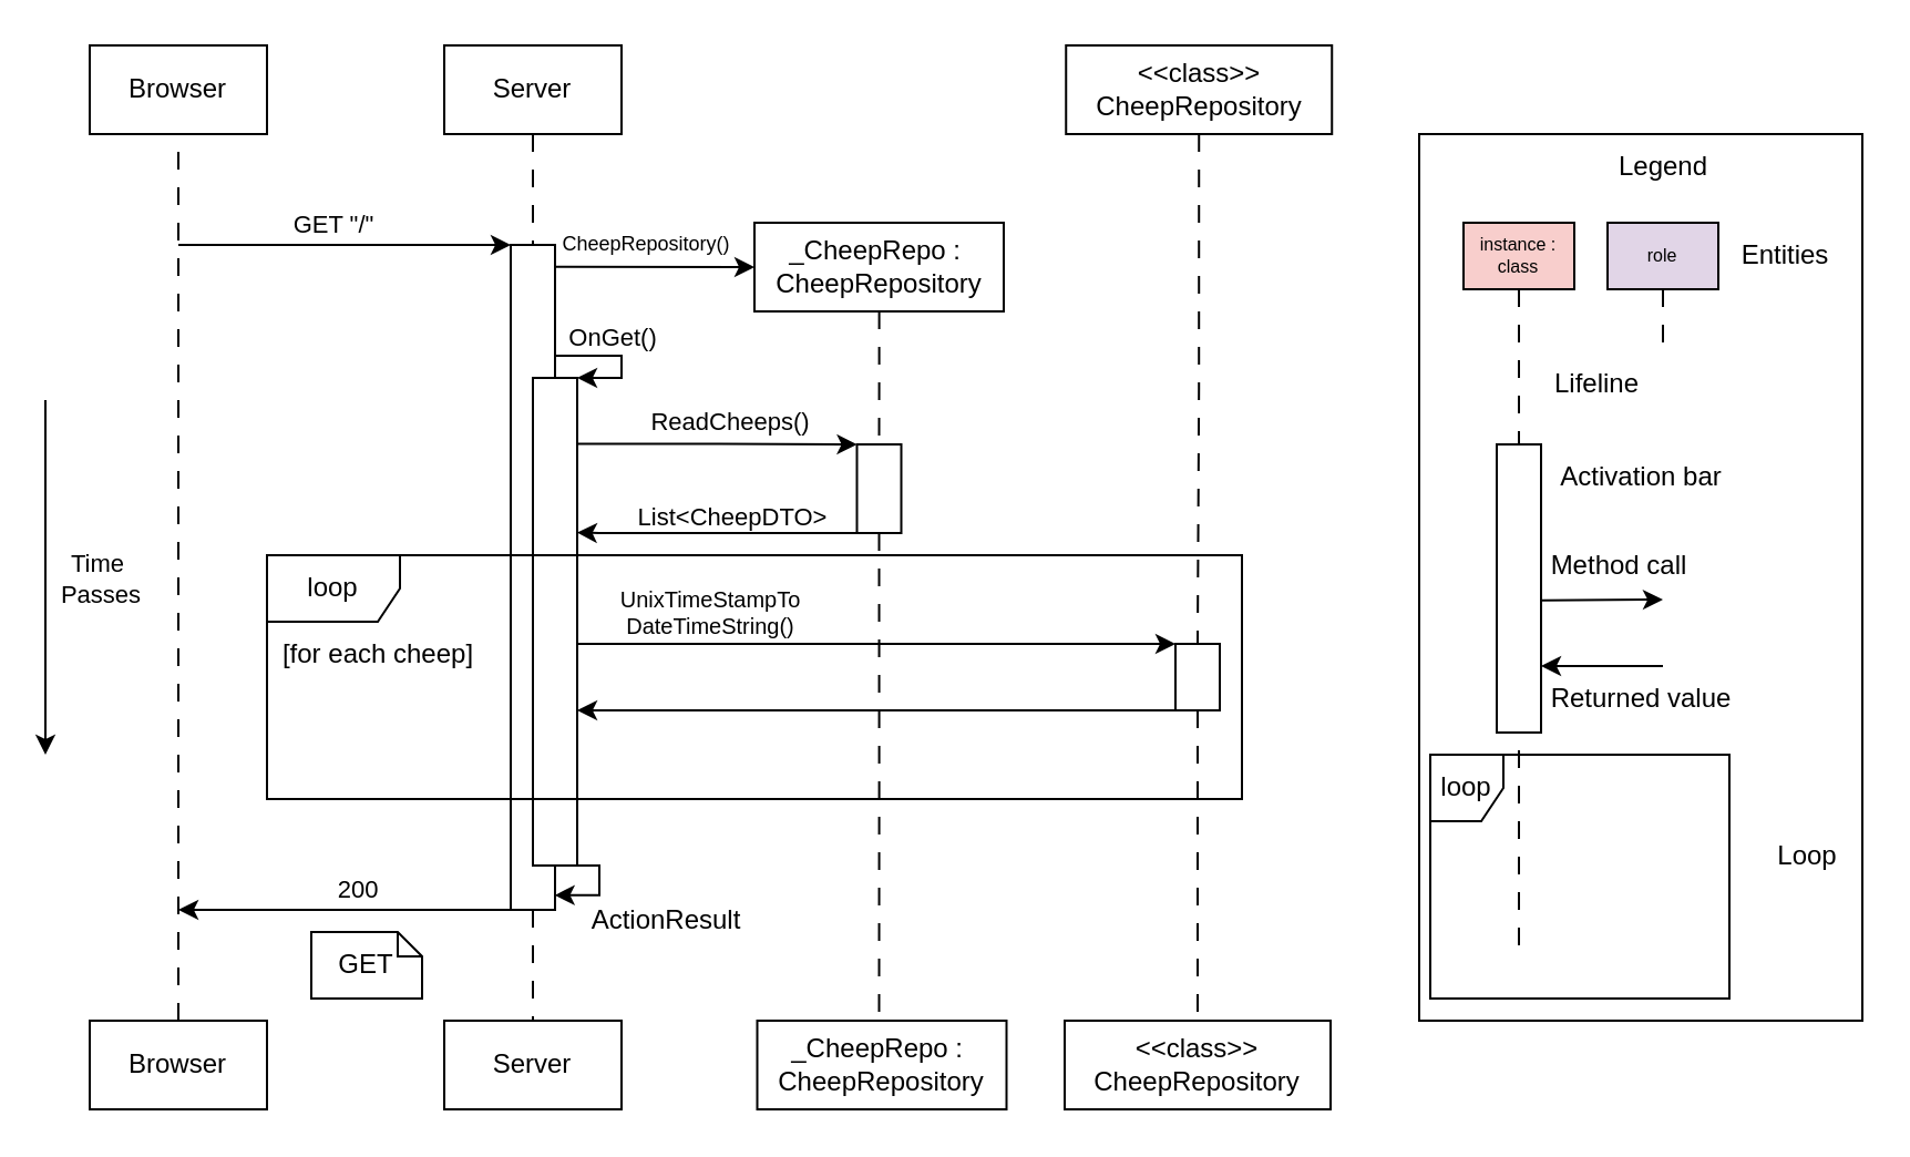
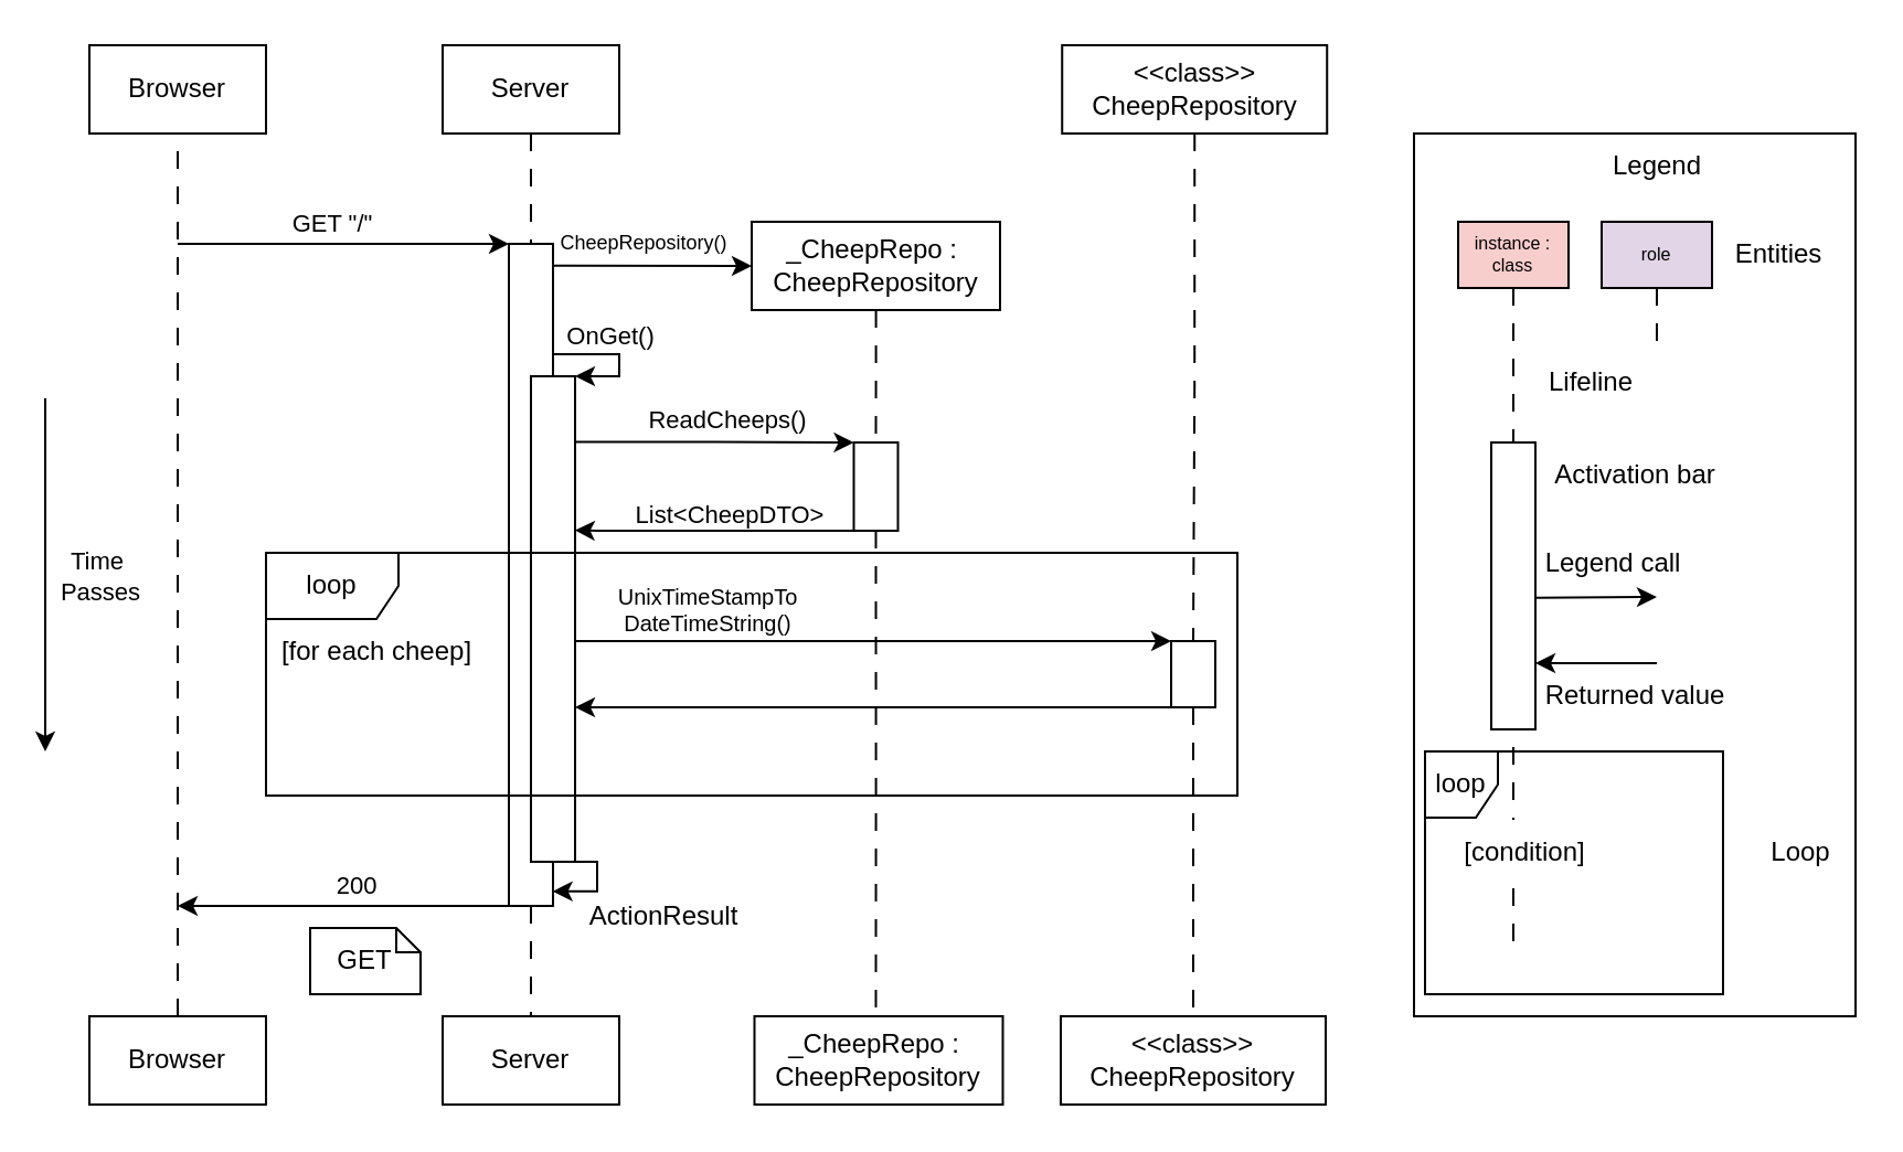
- <mxCell id="55" value="Method call" style="text;html=1;align=center;verticalAlign=middle;resizable=0;points=[];autosize=1;strokeColor=none;fillColor=none;" vertex="1" parent="1"><mxGeometry x="690" y="240" width="80" height="30" as="geometry" /></mxCell>
+ <mxCell id="55" value="Legend call" style="text;html=1;align=center;verticalAlign=middle;resizable=0;points=[];autosize=1;strokeColor=none;fillColor=none;" vertex="1" parent="1"><mxGeometry x="690" y="240" width="80" height="30" as="geometry" /></mxCell>
+ <mxCell id="58" value="[condition]" style="text;html=1;align=center;verticalAlign=middle;resizable=0;points=[];autosize=1;fillColor=default;" vertex="1" parent="1"><mxGeometry x="650" y="371" width="80" height="30" as="geometry" /></mxCell>
